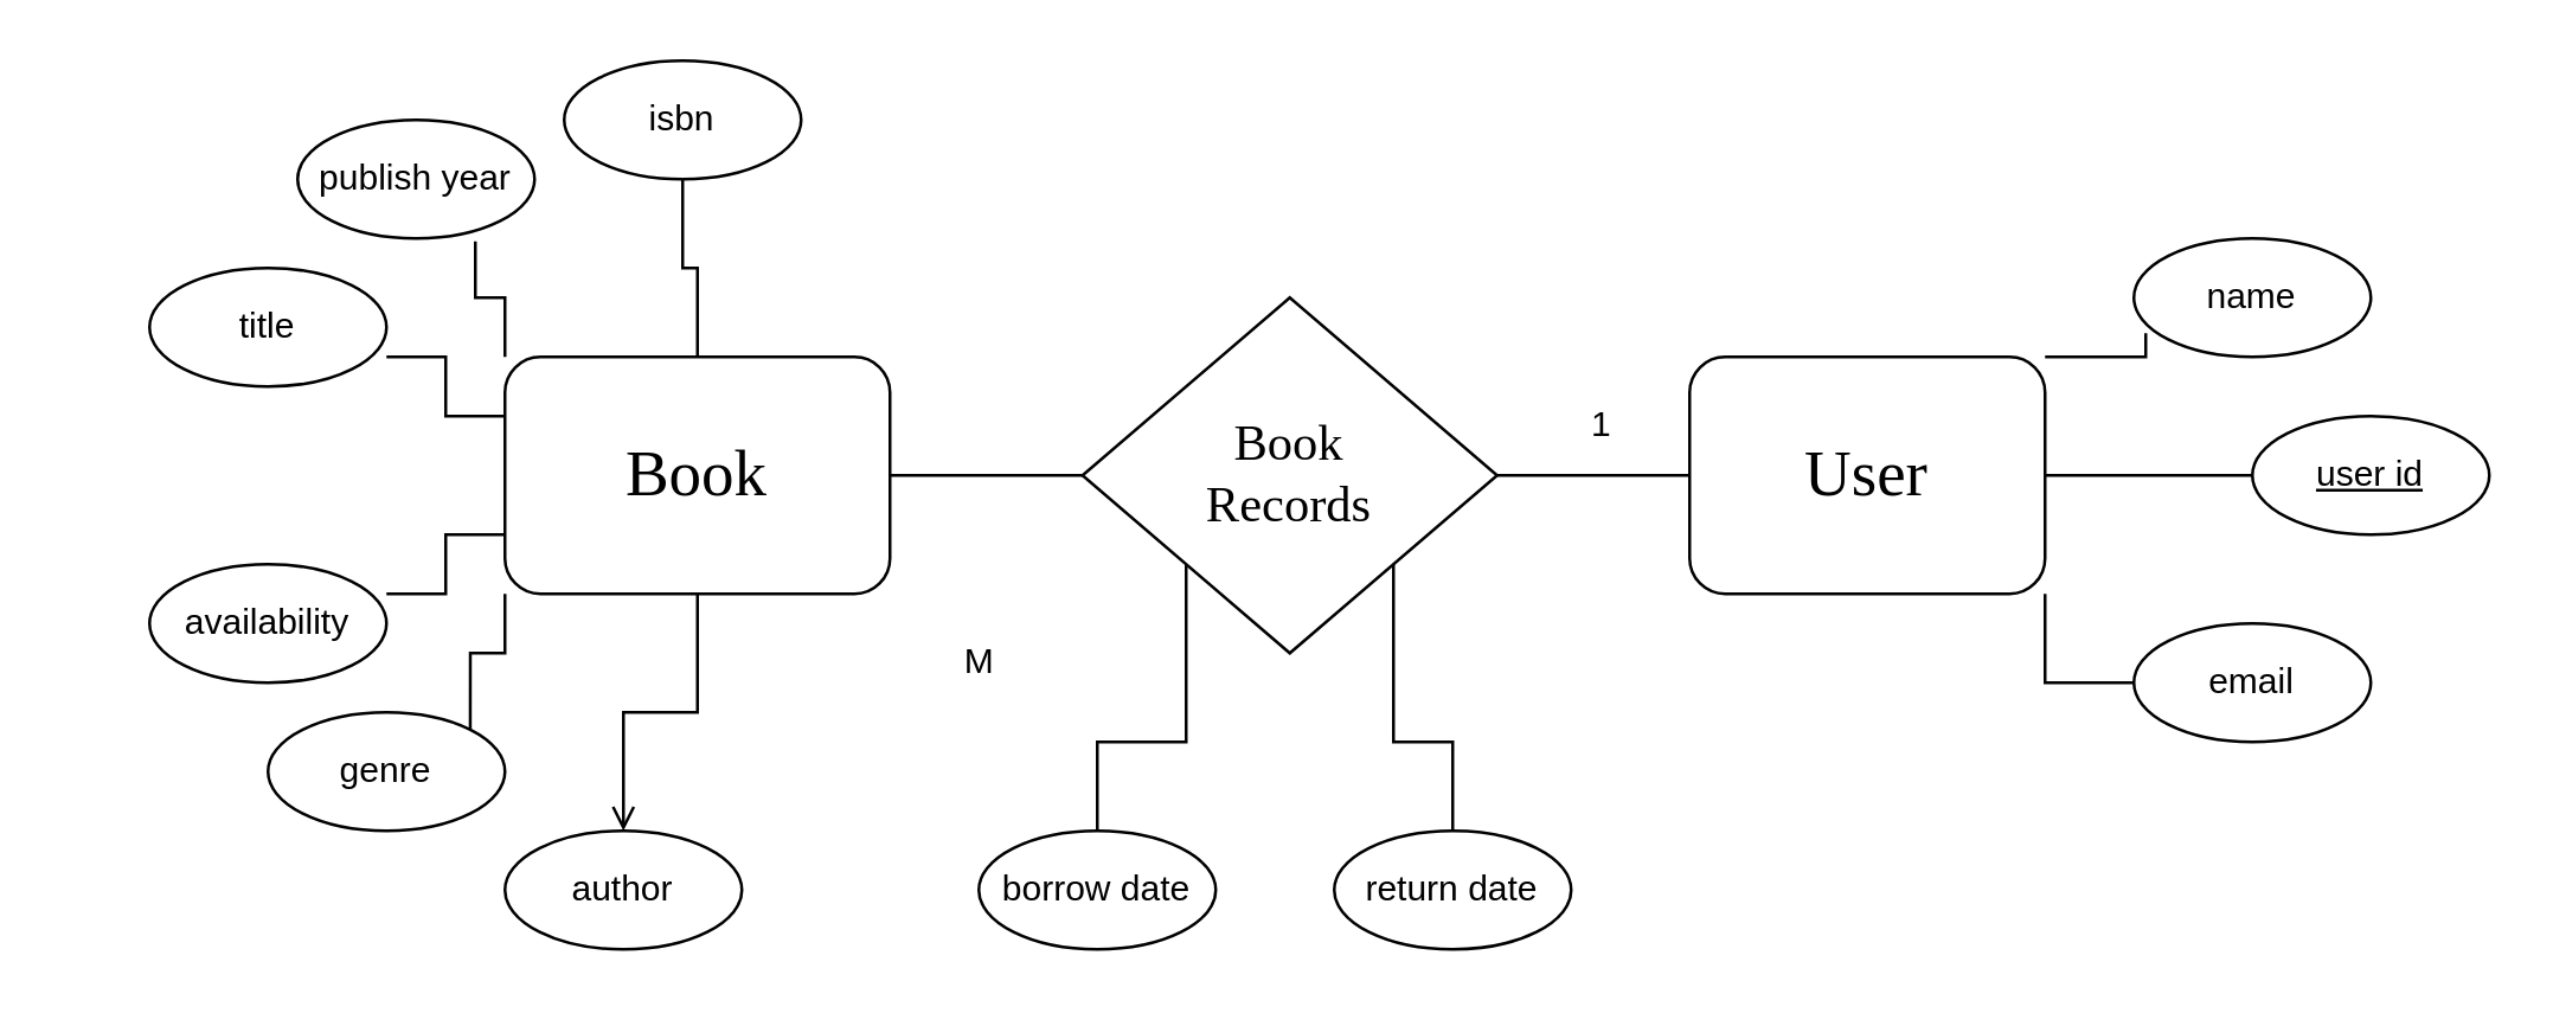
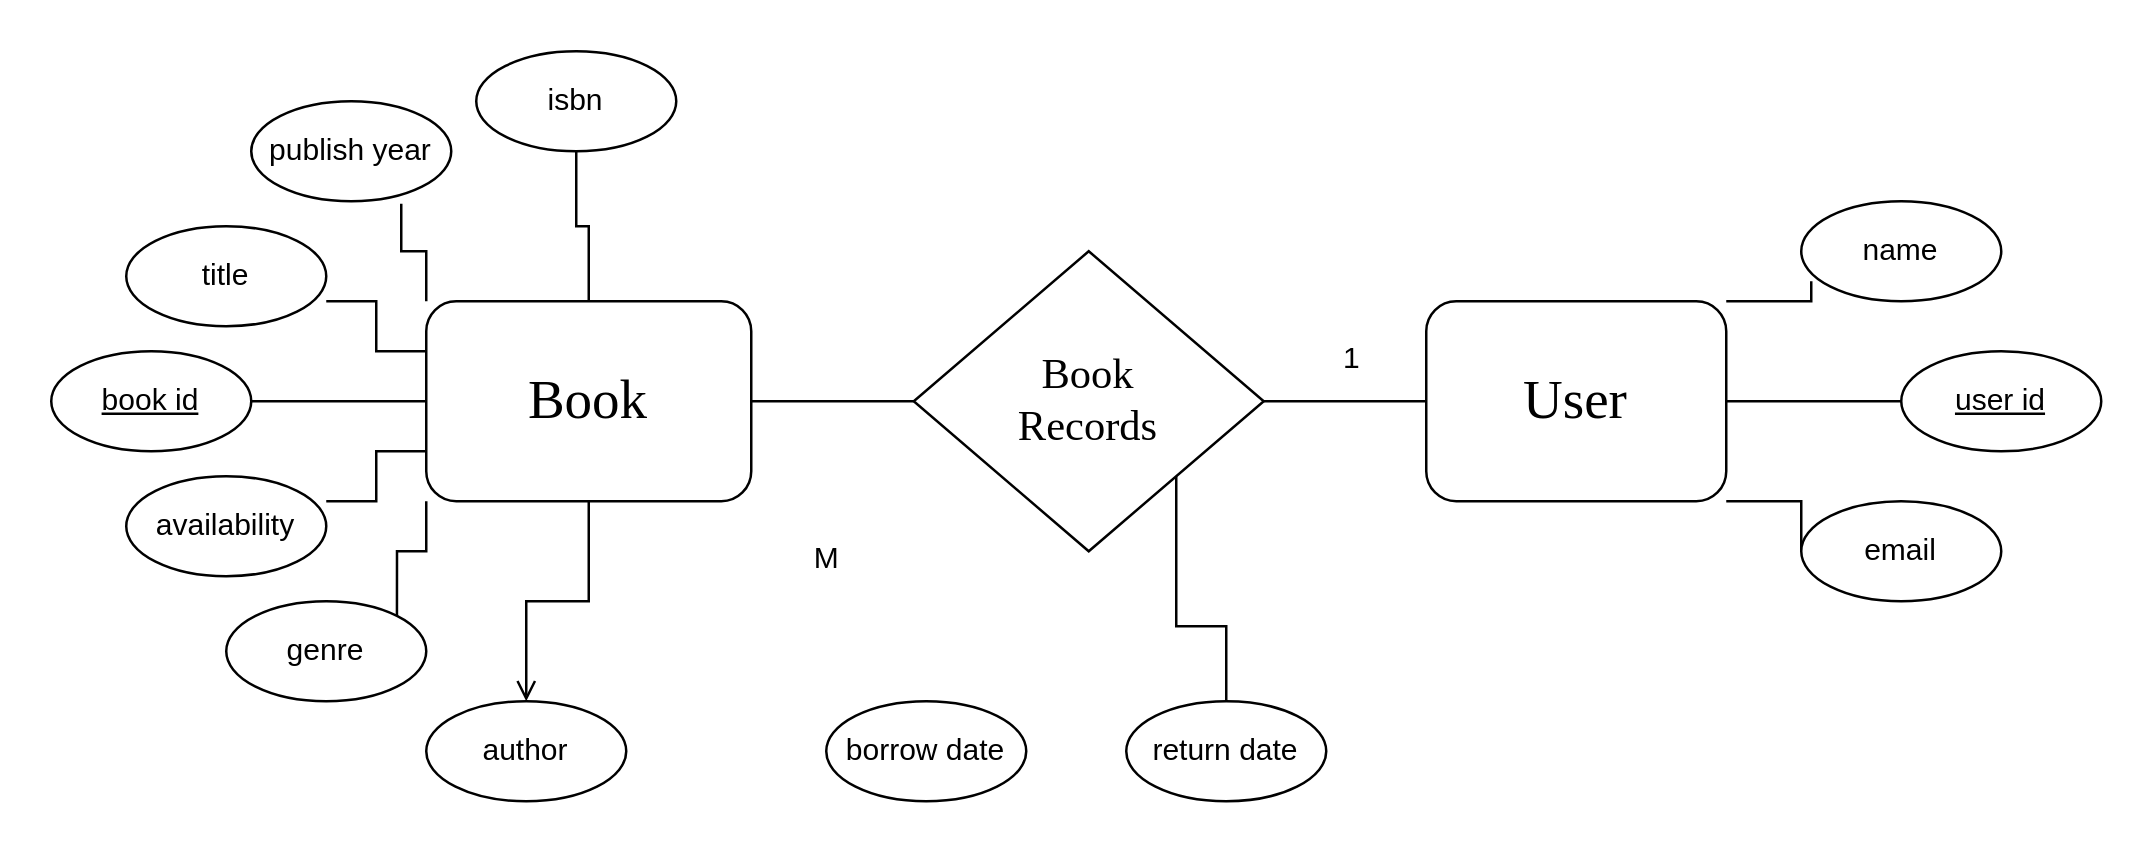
+ <mxCell id="13" value="&lt;u&gt;book id&lt;/u&gt;" style="ellipse;whiteSpace=wrap;html=1;" vertex="1" parent="1"><mxGeometry x="20" y="140" width="80" height="40" as="geometry" /></mxCell>
+ <mxCell id="23" style="edgeStyle=orthogonalEdgeStyle;rounded=0;orthogonalLoop=1;jettySize=auto;html=1;entryX=1;entryY=0.5;entryDx=0;entryDy=0;endArrow=none;endFill=0;" edge="1" parent="1" source="26" target="13"><mxGeometry relative="1" as="geometry" /></mxCell>
- <mxCell id="12" value="email" style="ellipse;whiteSpace=wrap;html=1;" vertex="1" parent="1"><mxGeometry x="720" y="210" width="80" height="40" as="geometry" /></mxCell>
+ <mxCell id="12" value="email" style="ellipse;whiteSpace=wrap;html=1;" vertex="1" parent="1"><mxGeometry x="720" y="200" width="80" height="40" as="geometry" /></mxCell>
- <mxCell id="7" style="edgeStyle=orthogonalEdgeStyle;rounded=0;orthogonalLoop=1;jettySize=auto;html=1;exitX=0;exitY=1;exitDx=0;exitDy=0;entryX=0.5;entryY=0;entryDx=0;entryDy=0;endArrow=none;endFill=0;" edge="1" parent="1" source="9" target="15"><mxGeometry relative="1" as="geometry" /></mxCell>
